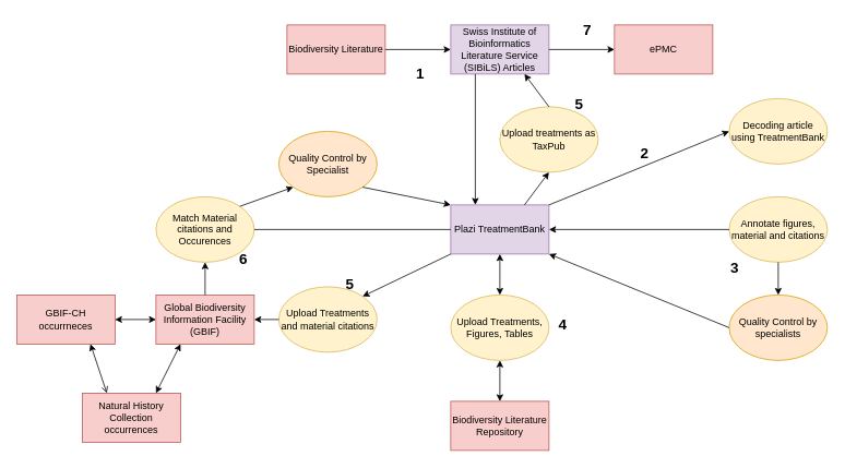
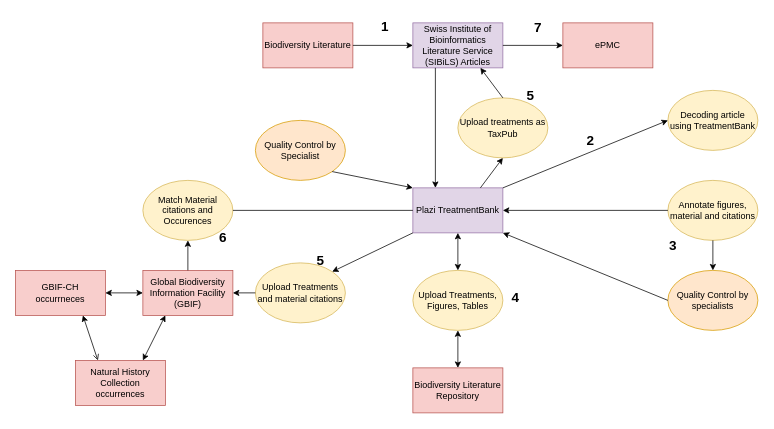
- <mxCell id="38" value="&lt;b&gt;&lt;font style=&quot;font-size: 18px&quot;&gt;1&lt;/font&gt;&lt;/b&gt;" style="text;html=1;strokeColor=none;fillColor=none;align=center;verticalAlign=middle;whiteSpace=wrap;rounded=0;" vertex="1" parent="1"><mxGeometry x="483" y="75" width="60" height="30" as="geometry" /></mxCell>
+ <mxCell id="38" value="&lt;b&gt;&lt;font style=&quot;font-size: 18px&quot;&gt;1&lt;/font&gt;&lt;/b&gt;" style="text;html=1;strokeColor=none;fillColor=none;align=center;verticalAlign=middle;whiteSpace=wrap;rounded=0;" vertex="1" parent="1"><mxGeometry x="483" y="20" width="60" height="30" as="geometry" /></mxCell>
- <mxCell id="36" value="" style="endArrow=classic;html=1;rounded=0;exitX=1;exitY=0;exitDx=0;exitDy=0;entryX=0;entryY=1;entryDx=0;entryDy=0;" parent="1" source="16" target="17" edge="1"><mxGeometry width="50" height="50" relative="1" as="geometry"><mxPoint x="430" y="320" as="sourcePoint" /><mxPoint x="530" y="280" as="targetPoint" /></mxGeometry></mxCell>
